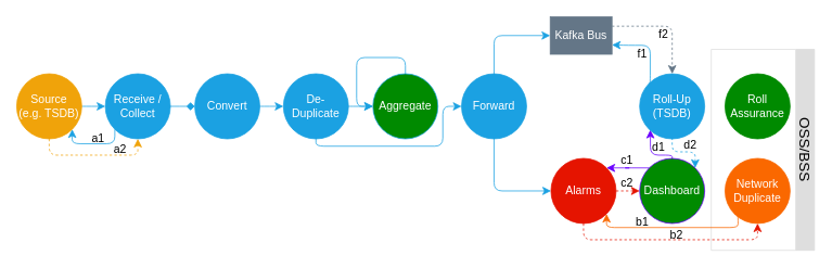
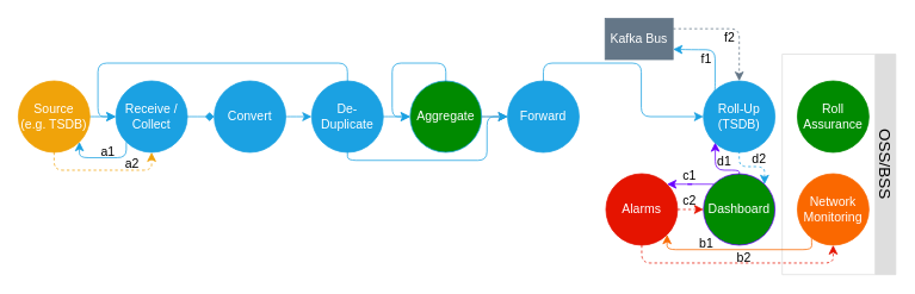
- <mxCell id="36" style="edgeStyle=orthogonalEdgeStyle;orthogonalLoop=1;jettySize=auto;html=1;exitX=0.5;exitY=0;exitDx=0;exitDy=0;entryX=0;entryY=0.5;entryDx=0;entryDy=0;fontSize=14;fontColor=#FFFFFF;startArrow=none;startFill=0;endArrow=classic;endFill=1;startSize=8;endSize=8;strokeColor=#1BA1E2;" parent="1" source="13" target="35" edge="1"><mxGeometry relative="1" as="geometry"><mxPoint x="508" y="100" as="sourcePoint" /><mxPoint x="468" y="140" as="targetPoint" /></mxGeometry></mxCell>
+ <mxCell id="36" style="edgeStyle=orthogonalEdgeStyle;orthogonalLoop=1;jettySize=auto;html=1;exitX=0.5;exitY=0;exitDx=0;exitDy=0;fontSize=14;fontColor=#FFFFFF;startArrow=none;startFill=0;endArrow=classic;endFill=1;startSize=8;endSize=8;strokeColor=#1BA1E2;" parent="1" source="13" target="15" edge="1"><mxGeometry relative="1" as="geometry"><mxPoint x="508" y="100" as="sourcePoint" /><mxPoint x="468" y="140" as="targetPoint" /></mxGeometry></mxCell>
+ <mxCell id="25" style="edgeStyle=orthogonalEdgeStyle;orthogonalLoop=1;jettySize=auto;html=1;exitX=0.5;exitY=0;exitDx=0;exitDy=0;entryX=0;entryY=0.5;entryDx=0;entryDy=0;fontSize=14;fontColor=#FFFFFF;startArrow=none;startFill=0;endArrow=classic;endFill=1;startSize=8;endSize=8;strokeColor=#1BA1E2;" parent="1" source="10" target="6" edge="1"><mxGeometry relative="1" as="geometry"><mxPoint x="391" y="86" as="sourcePoint" /><mxPoint x="351" y="126" as="targetPoint" /></mxGeometry></mxCell>
+ <mxCell id="11" style="edgeStyle=none;curved=1;rounded=0;orthogonalLoop=1;jettySize=auto;html=1;exitX=1;exitY=0.5;exitDx=0;exitDy=0;entryX=0;entryY=0.5;entryDx=0;entryDy=0;fontSize=14;fontColor=#FFFFFF;startSize=8;endSize=8;fillColor=#1ba1e2;strokeColor=#006EAF;" parent="1" source="12" target="13" edge="1"><mxGeometry relative="1" as="geometry" /></mxCell>
- <mxCell id="20" style="edgeStyle=orthogonalEdgeStyle;orthogonalLoop=1;jettySize=auto;html=1;exitX=0.5;exitY=1;exitDx=0;exitDy=0;entryX=0;entryY=0.5;entryDx=0;entryDy=0;fontSize=14;fontColor=#FFFFFF;startSize=8;endSize=8;fillColor=#1ba1e2;strokeColor=#1BA1E2;rounded=1;" parent="1" source="13" target="19" edge="1"><mxGeometry relative="1" as="geometry"><mxPoint x="633" y="147" as="sourcePoint" /><mxPoint x="675" y="147" as="targetPoint" /><Array as="points"><mxPoint x="607" y="234" /></Array></mxGeometry></mxCell>
- <mxCell id="26" value="Network Duplicate" style="ellipse;whiteSpace=wrap;html=1;aspect=fixed;fontSize=14;fillColor=#fa6800;strokeColor=#FA6800;fontColor=#FFFFFF;" parent="1" vertex="1"><mxGeometry x="891" y="194" width="80" height="80" as="geometry" /></mxCell>
+ <mxCell id="26" value="Network Monitoring" style="ellipse;whiteSpace=wrap;html=1;aspect=fixed;fontSize=14;fillColor=#fa6800;strokeColor=#FA6800;fontColor=#FFFFFF;" parent="1" vertex="1"><mxGeometry x="891" y="194" width="80" height="80" as="geometry" /></mxCell>
